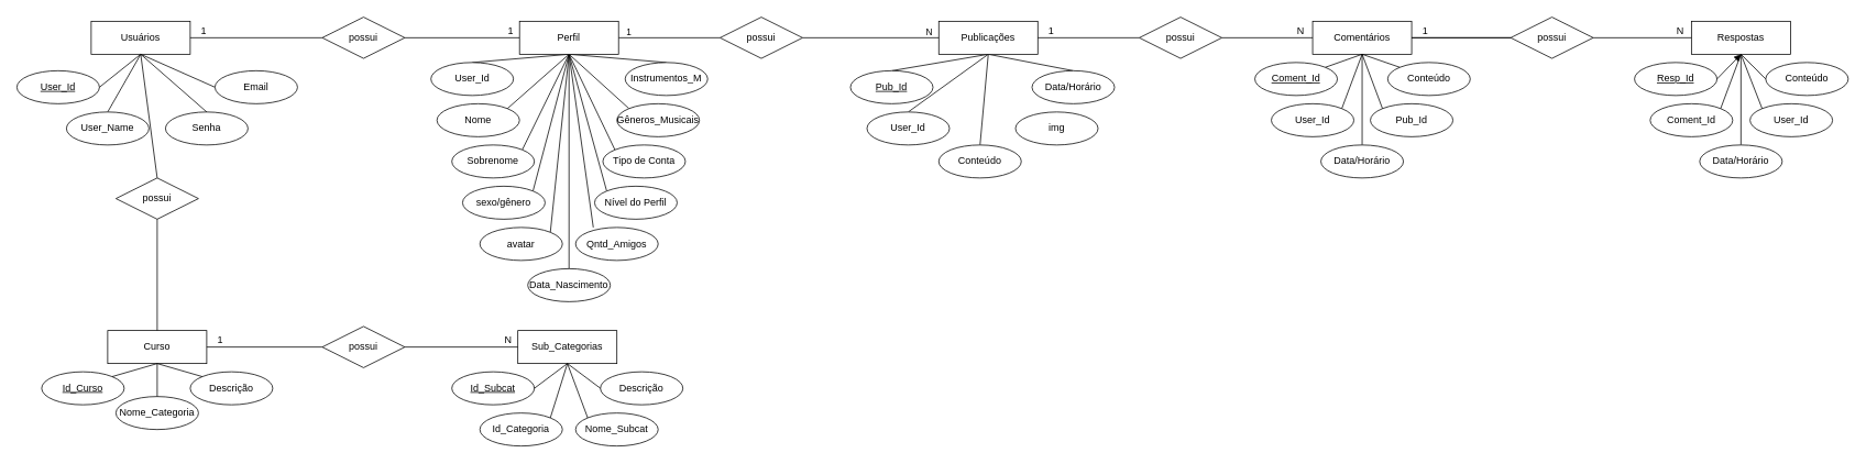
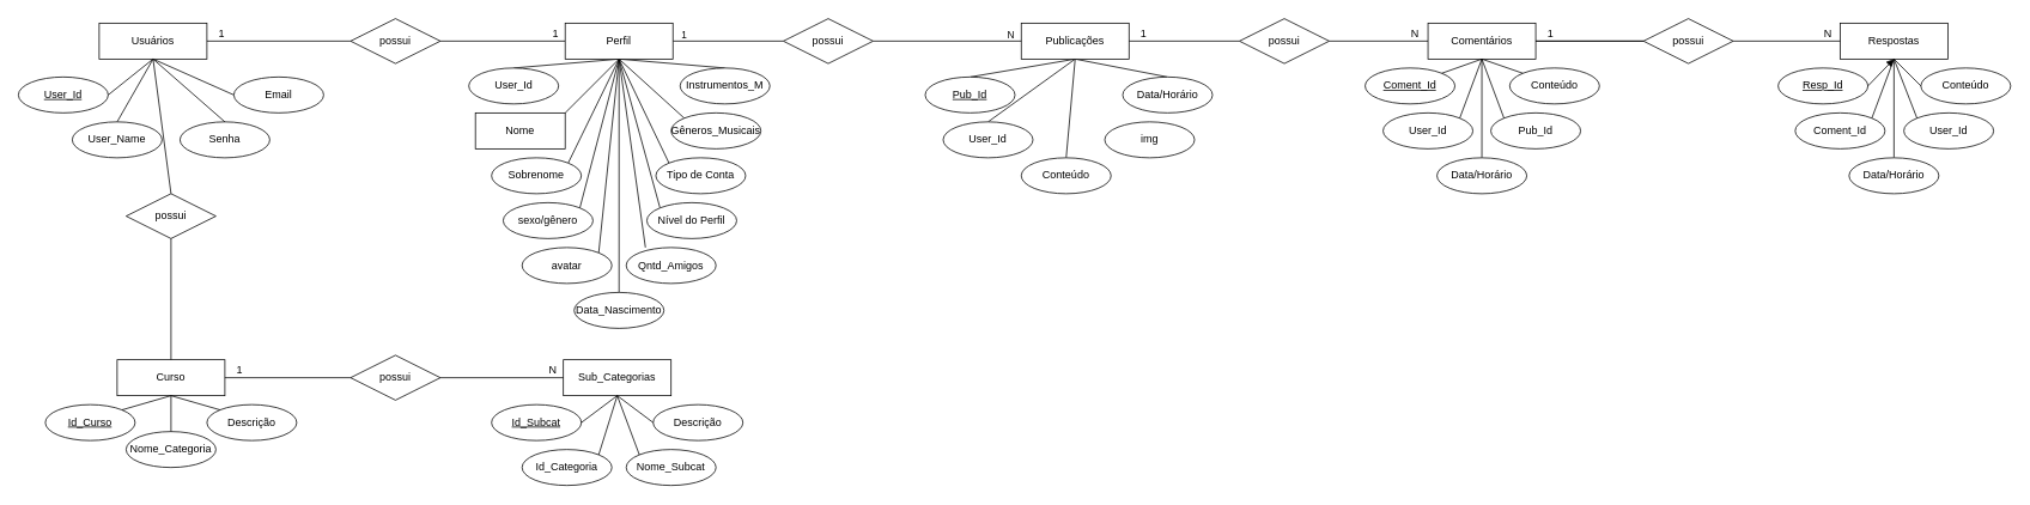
- <mxCell id="95" value="Nome" style="ellipse;whiteSpace=wrap;html=1;align=center;direction=west;" vertex="1" parent="1"><mxGeometry x="529" y="125" width="100" height="40" as="geometry" /></mxCell>
+ <mxCell id="95" value="Nome" style="whiteSpace=wrap;html=1;align=center;direction=west;rounded=0;" vertex="1" parent="1"><mxGeometry x="529" y="125" width="100" height="40" as="geometry" /></mxCell>
